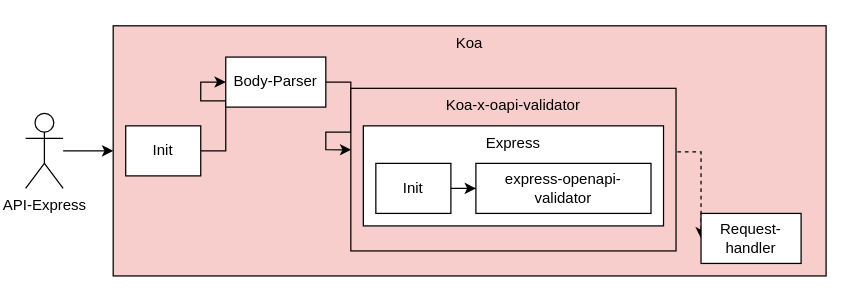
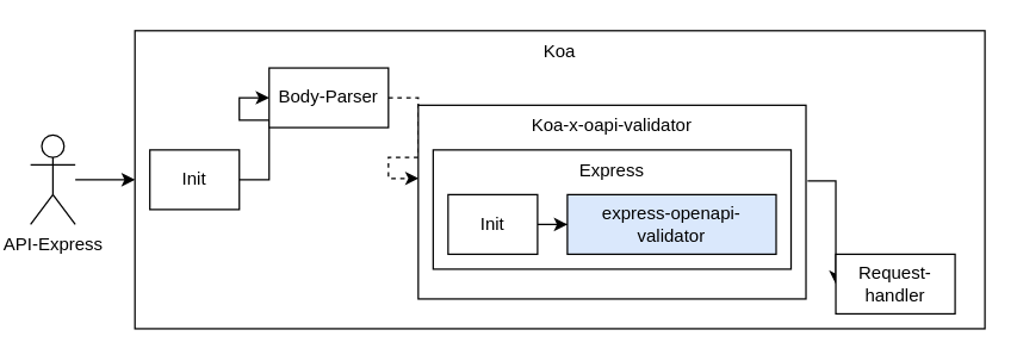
- <mxCell id="2" value="&lt;div style=&quot;&quot;&gt;&lt;span style=&quot;background-color: initial;&quot;&gt;Koa&lt;/span&gt;&lt;/div&gt;&lt;div style=&quot;text-align: justify;&quot;&gt;&lt;/div&gt;" style="rounded=0;whiteSpace=wrap;html=1;verticalAlign=top;fillColor=#f8cecc;" parent="1" vertex="1"><mxGeometry x="90" y="20" width="570" height="200" as="geometry" /></mxCell>
+ <mxCell id="2" value="&lt;div style=&quot;&quot;&gt;&lt;span style=&quot;background-color: initial;&quot;&gt;Koa&lt;/span&gt;&lt;/div&gt;&lt;div style=&quot;text-align: justify;&quot;&gt;&lt;/div&gt;" style="rounded=0;whiteSpace=wrap;html=1;verticalAlign=top;" parent="1" vertex="1"><mxGeometry x="90" y="20" width="570" height="200" as="geometry" /></mxCell>
- <mxCell id="8" value="Koa-x-oapi-validator" style="rounded=0;whiteSpace=wrap;html=1;verticalAlign=top;fillColor=#f8cecc;" parent="1" vertex="1"><mxGeometry x="280" y="70" width="260" height="130" as="geometry" /></mxCell>
+ <mxCell id="8" value="Koa-x-oapi-validator" style="rounded=0;whiteSpace=wrap;html=1;verticalAlign=top;" parent="1" vertex="1"><mxGeometry x="280" y="70" width="260" height="130" as="geometry" /></mxCell>
- <mxCell id="5" style="edgeStyle=orthogonalEdgeStyle;rounded=0;orthogonalLoop=1;jettySize=auto;html=1;entryX=0.001;entryY=0.378;entryDx=0;entryDy=0;entryPerimeter=0;" edge="1" parent="1" source="6" target="8"><mxGeometry relative="1" as="geometry" /></mxCell>
+ <mxCell id="5" style="edgeStyle=orthogonalEdgeStyle;rounded=0;orthogonalLoop=1;jettySize=auto;html=1;entryX=0.001;entryY=0.378;entryDx=0;entryDy=0;entryPerimeter=0;dashed=1;" edge="1" parent="1" source="6" target="8"><mxGeometry relative="1" as="geometry" /></mxCell>
- <mxCell id="7" style="edgeStyle=orthogonalEdgeStyle;rounded=0;orthogonalLoop=1;jettySize=auto;html=1;entryX=0;entryY=0.5;entryDx=0;entryDy=0;exitX=1.004;exitY=0.391;exitDx=0;exitDy=0;exitPerimeter=0;dashed=1;" edge="1" parent="1" source="8" target="9"><mxGeometry relative="1" as="geometry" /></mxCell>
+ <mxCell id="7" style="edgeStyle=orthogonalEdgeStyle;rounded=0;orthogonalLoop=1;jettySize=auto;html=1;entryX=0;entryY=0.5;entryDx=0;entryDy=0;exitX=1.004;exitY=0.391;exitDx=0;exitDy=0;exitPerimeter=0;" edge="1" parent="1" source="8" target="9"><mxGeometry relative="1" as="geometry" /></mxCell>
- <mxCell id="13" value="express-openapi-validator" style="rounded=0;whiteSpace=wrap;html=1;" parent="1" vertex="1"><mxGeometry x="380" y="130" width="140" height="40" as="geometry" /></mxCell>
+ <mxCell id="13" value="express-openapi-validator" style="rounded=0;whiteSpace=wrap;html=1;fillColor=#dae8fc;" parent="1" vertex="1"><mxGeometry x="380" y="130" width="140" height="40" as="geometry" /></mxCell>
